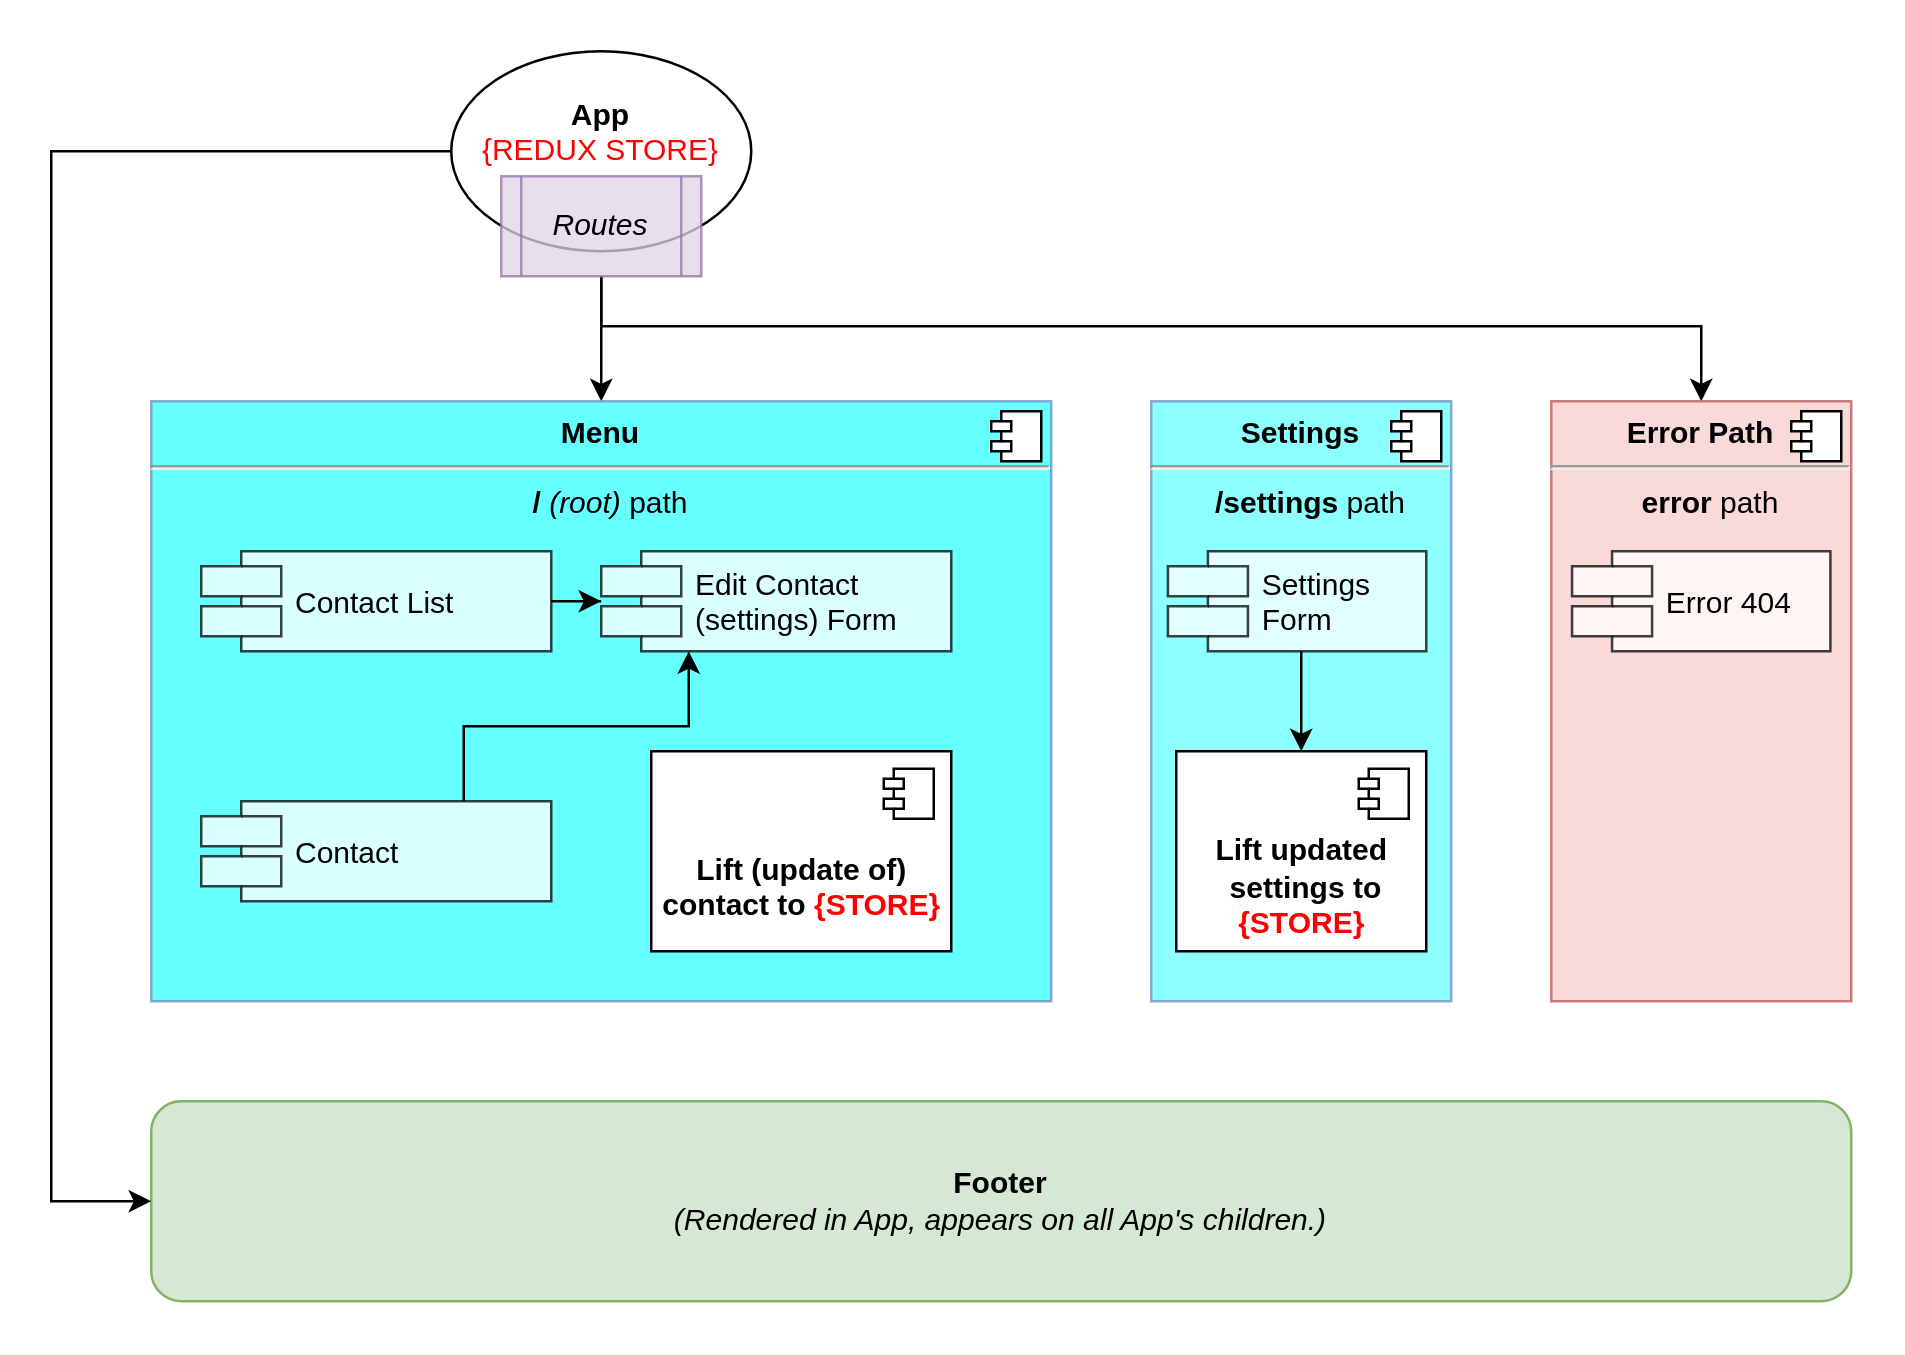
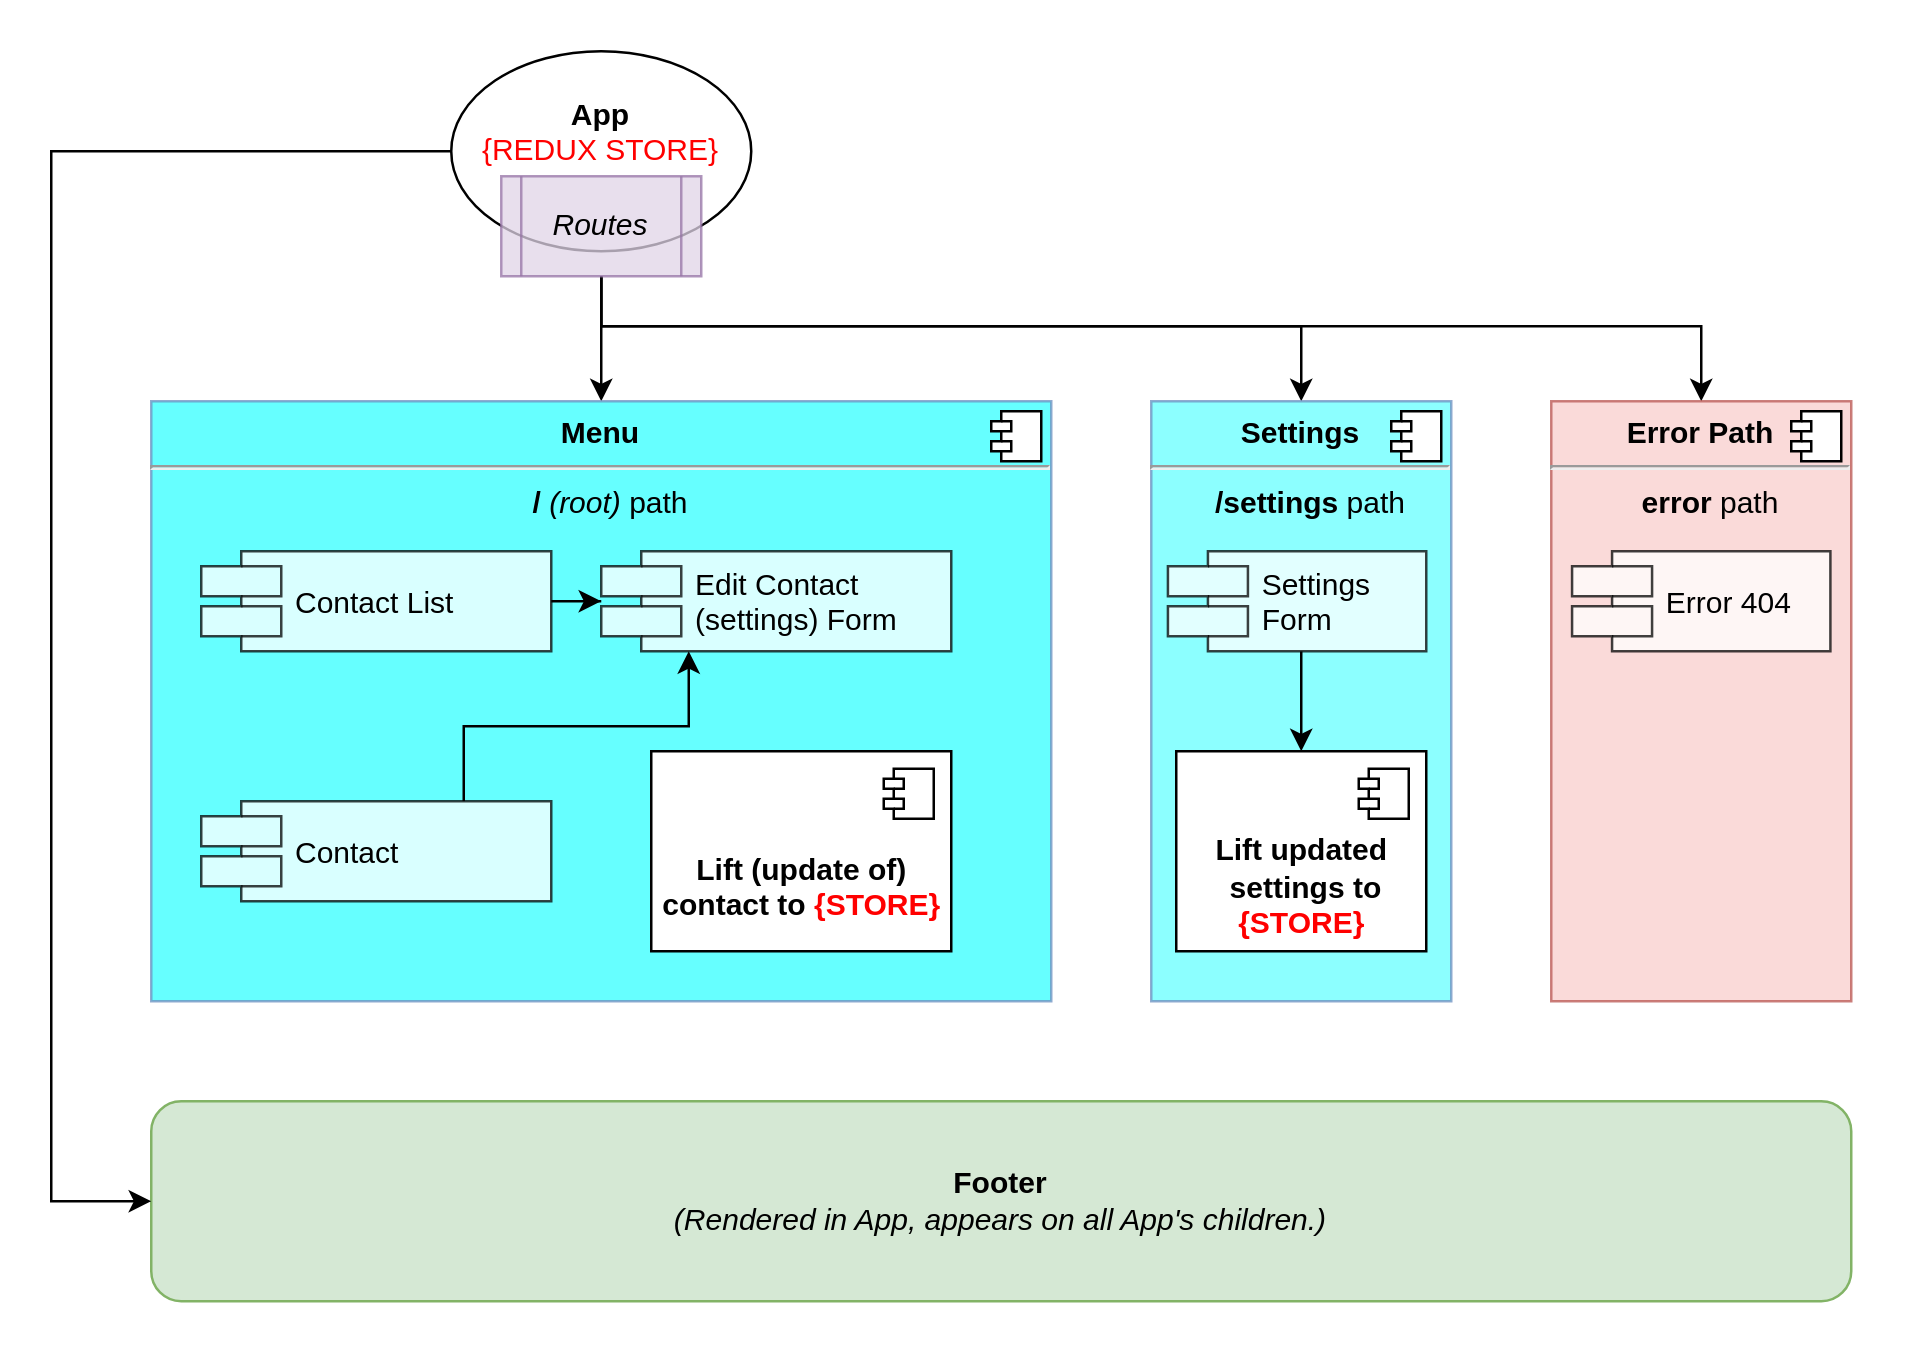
+ <mxCell id="6" style="edgeStyle=orthogonalEdgeStyle;rounded=0;orthogonalLoop=1;jettySize=auto;html=1;exitX=0.5;exitY=1;exitDx=0;exitDy=0;" parent="1" source="8" target="19" edge="1"><mxGeometry relative="1" as="geometry"><Array as="points"><mxPoint x="240" y="130" /><mxPoint x="520" y="130" /></Array></mxGeometry></mxCell>
